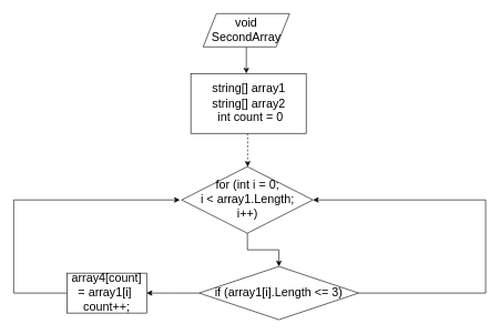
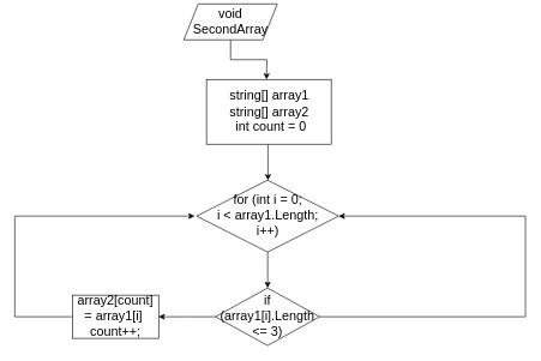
- <mxCell id="12" value="&lt;font style=&quot;font-size: 18px&quot;&gt;void SecondArray&lt;/font&gt;" style="shape=parallelogram;perimeter=parallelogramPerimeter;whiteSpace=wrap;html=1;fixedSize=1;" parent="1" vertex="1"><mxGeometry x="305" y="20" width="130" height="50" as="geometry" /></mxCell>
+ <mxCell id="12" value="&lt;font style=&quot;font-size: 18px&quot;&gt;void SecondArray&lt;/font&gt;" style="shape=parallelogram;perimeter=parallelogramPerimeter;whiteSpace=wrap;html=1;fixedSize=1;" parent="1" vertex="1"><mxGeometry x="255" y="5" width="130" height="50" as="geometry" /></mxCell>
- <mxCell id="5" value="" style="edgeStyle=orthogonalEdgeStyle;rounded=0;orthogonalLoop=1;jettySize=auto;html=1;dashed=1;" parent="1" source="6" target="8" edge="1"><mxGeometry relative="1" as="geometry"><Array as="points"><mxPoint x="372" y="210" /><mxPoint x="372" y="210" /></Array></mxGeometry></mxCell>
+ <mxCell id="5" value="" style="edgeStyle=orthogonalEdgeStyle;rounded=0;orthogonalLoop=1;jettySize=auto;html=1;" parent="1" source="6" target="8" edge="1"><mxGeometry relative="1" as="geometry"><Array as="points"><mxPoint x="372" y="210" /><mxPoint x="372" y="210" /></Array></mxGeometry></mxCell>
- <mxCell id="10" value="&lt;font style=&quot;font-size: 18px&quot;&gt;array4[count] = array1[i]&amp;nbsp;&lt;br&gt;count++;&lt;br&gt;&lt;/font&gt;" style="rounded=0;whiteSpace=wrap;html=1;" parent="1" vertex="1"><mxGeometry x="100" y="410" width="120" height="60" as="geometry" /></mxCell>
+ <mxCell id="10" value="&lt;font style=&quot;font-size: 18px&quot;&gt;array2[count] = array1[i]&amp;nbsp;&lt;br&gt;count++;&lt;br&gt;&lt;/font&gt;" style="rounded=0;whiteSpace=wrap;html=1;" parent="1" vertex="1"><mxGeometry x="100" y="410" width="120" height="60" as="geometry" /></mxCell>
- <mxCell id="4" value="if (array1[i].Length &amp;lt;= 3)" style="rhombus;whiteSpace=wrap;html=1;fontSize=18;" parent="1" vertex="1"><mxGeometry x="299" y="400" width="240" height="80" as="geometry" /></mxCell>
+ <mxCell id="4" value="if (array1[i].Length &amp;lt;= 3)" style="rhombus;whiteSpace=wrap;html=1;fontSize=18;" parent="1" vertex="1"><mxGeometry x="299" y="400" width="145" height="80" as="geometry" /></mxCell>
